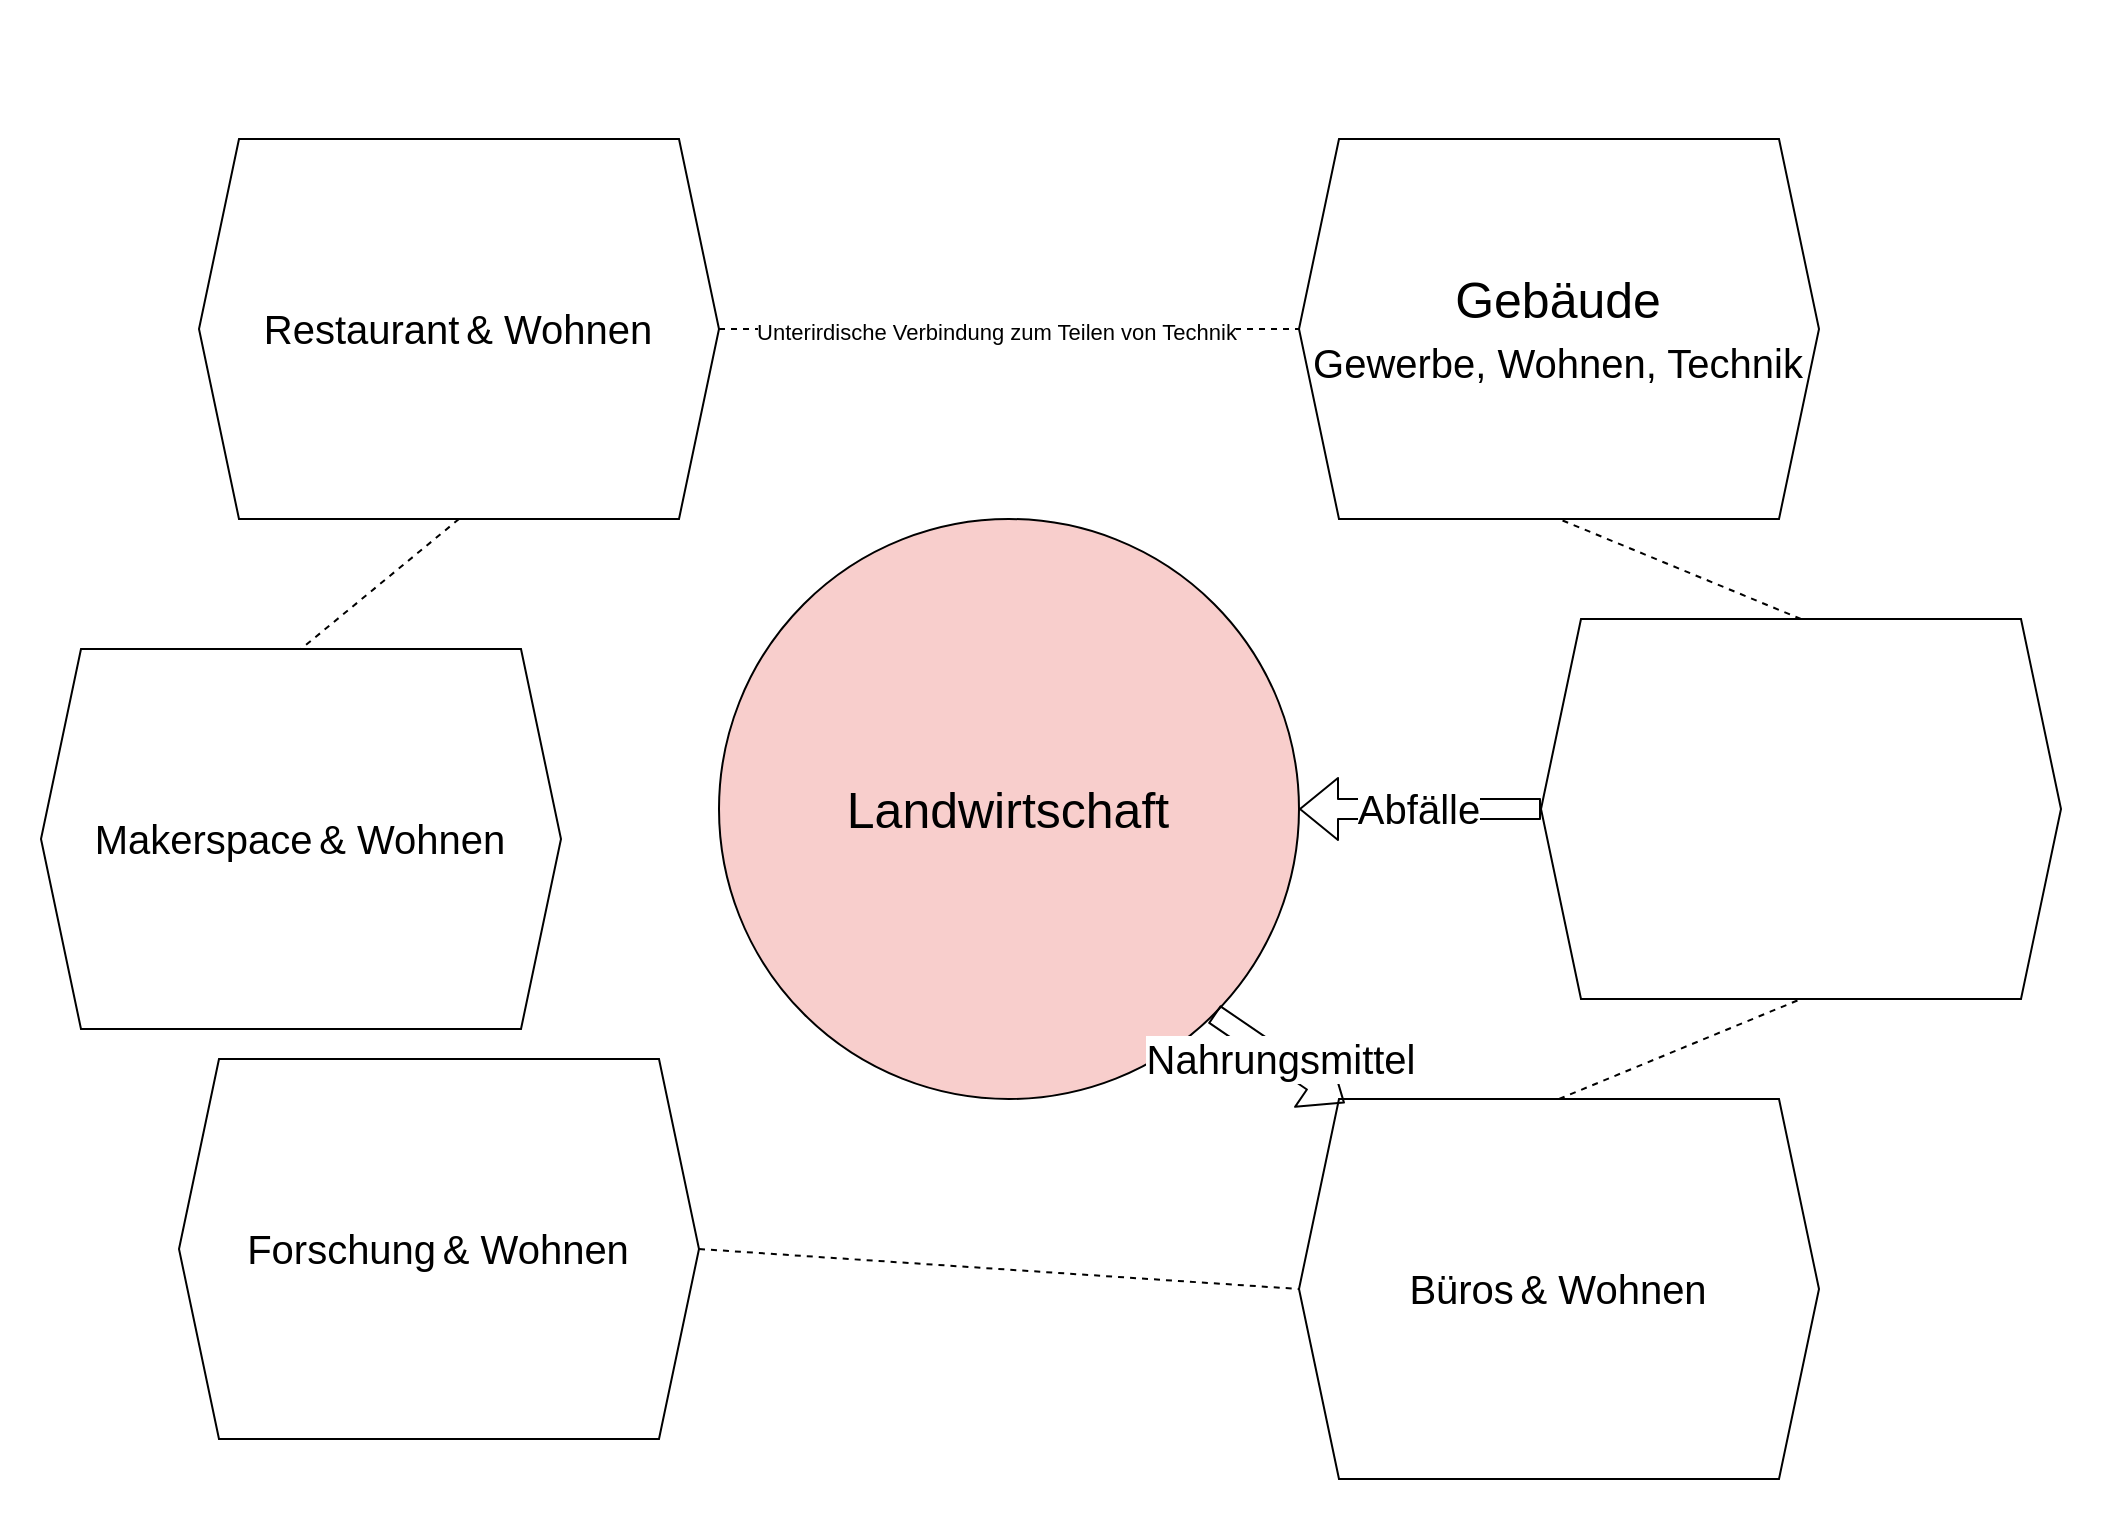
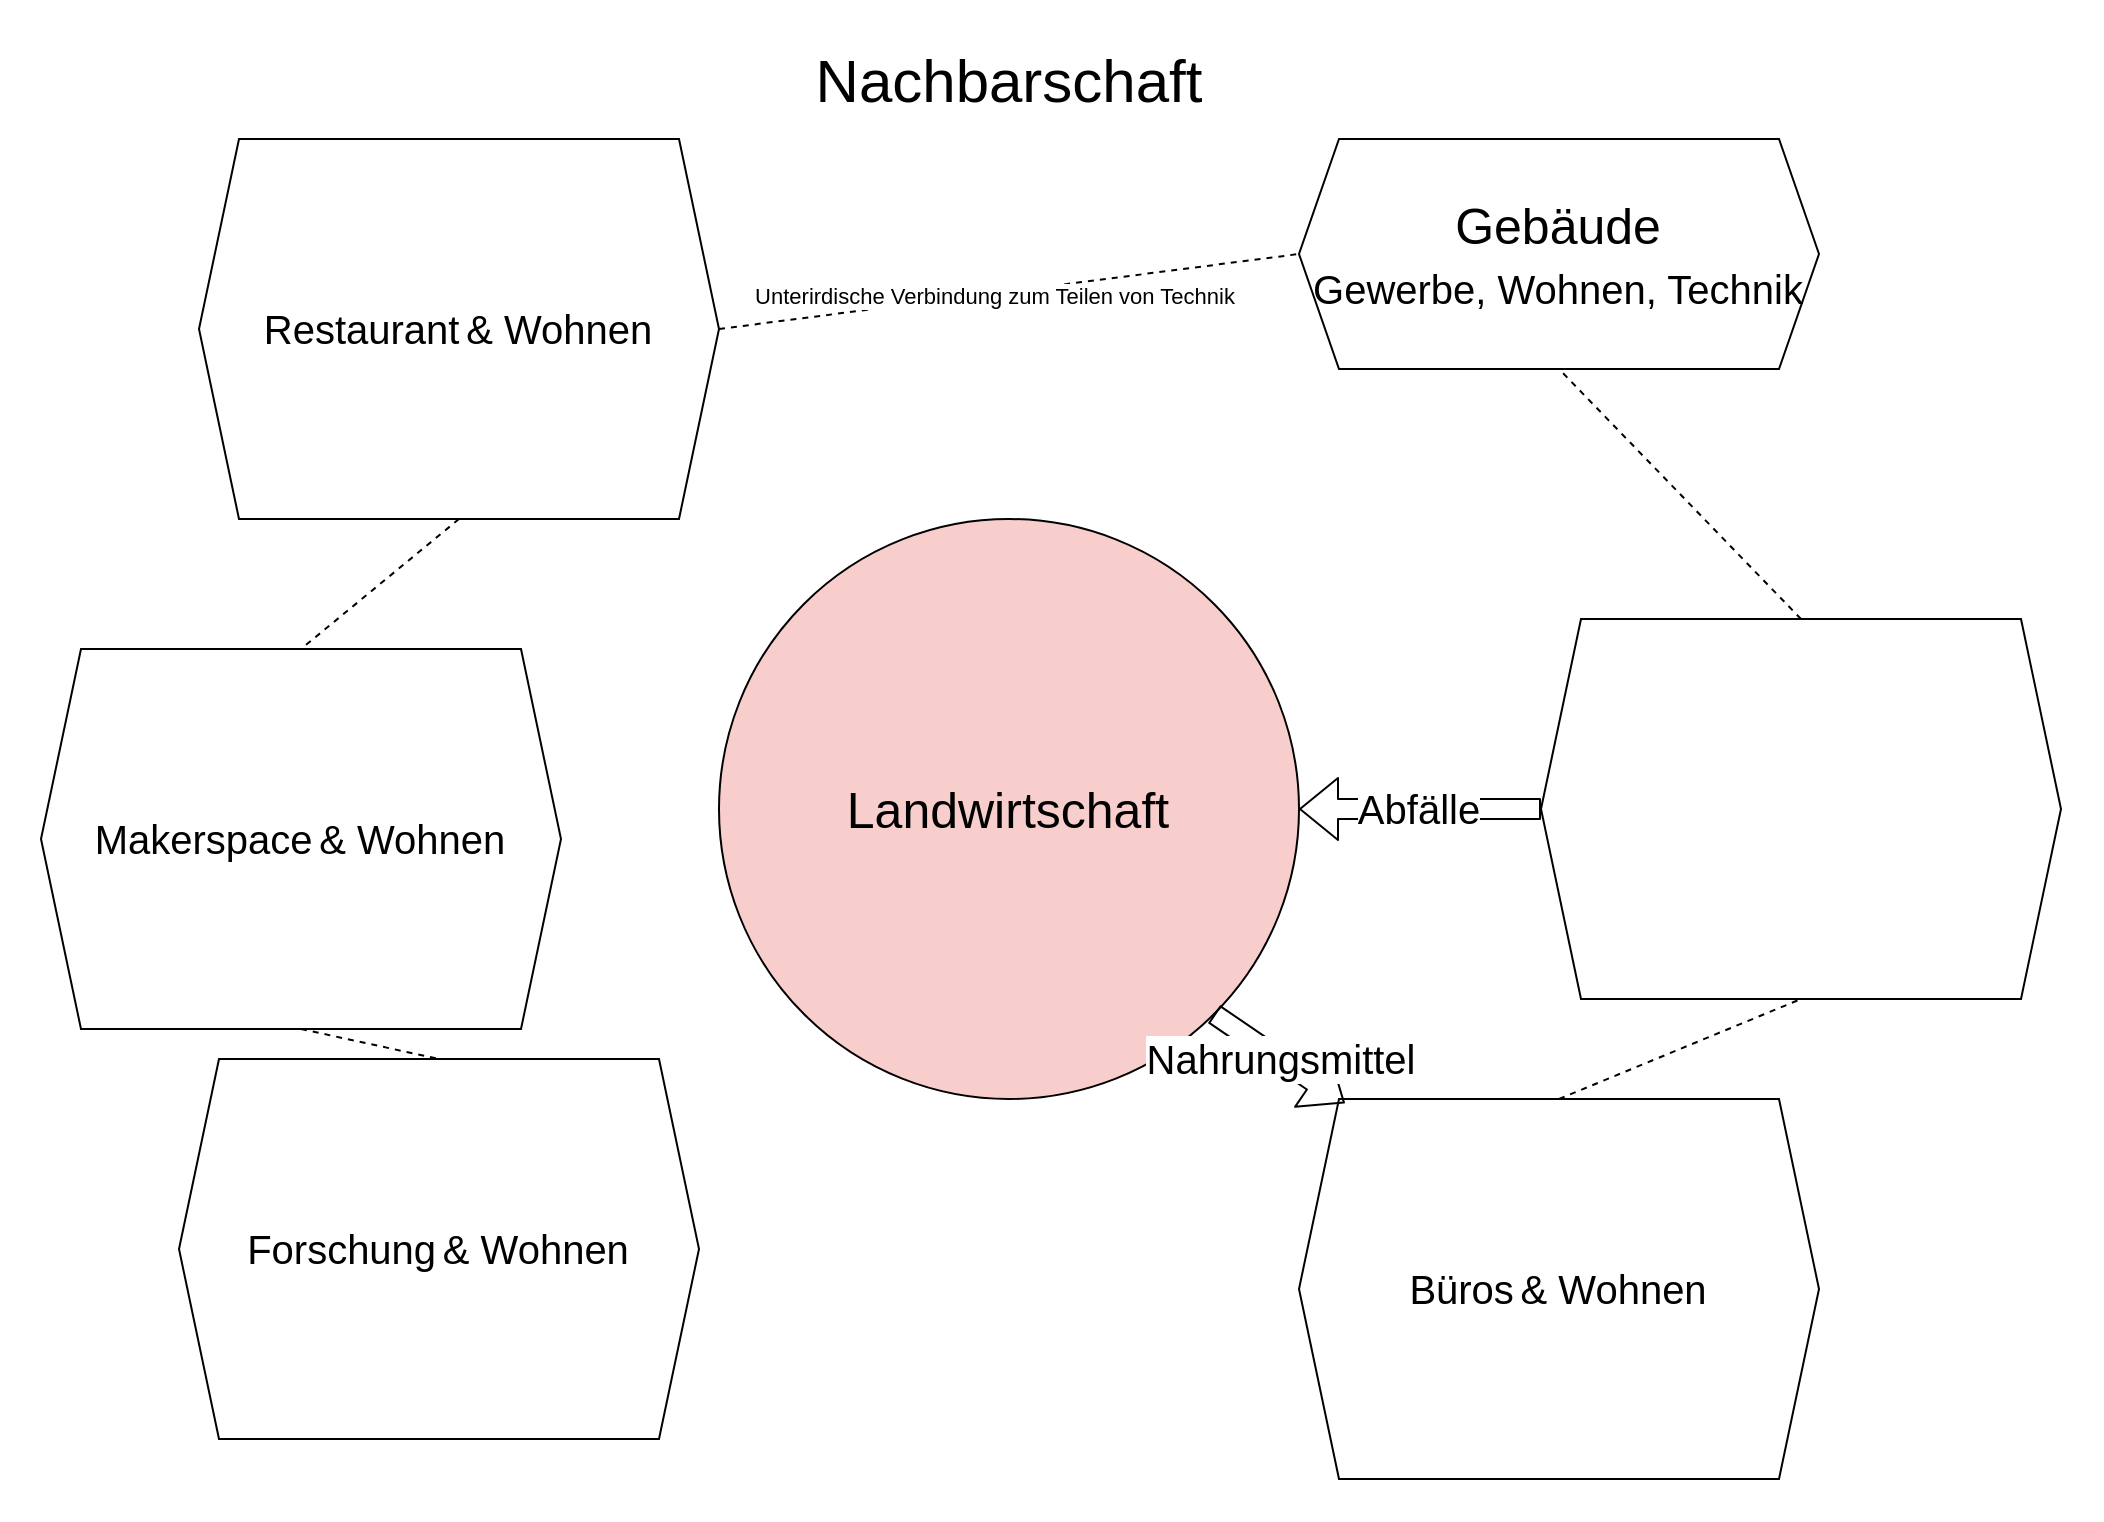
+ <mxCell id="9" value="&lt;font style=&quot;font-size: 30px&quot;&gt;Nachbarschaft&lt;/font&gt;" style="text;html=1;strokeColor=none;fillColor=none;align=center;verticalAlign=middle;whiteSpace=wrap;rounded=0;" vertex="1" parent="1"><mxGeometry x="322" y="20" width="365" height="40" as="geometry" /></mxCell>
- <mxCell id="3" value="&lt;div&gt;&lt;font style=&quot;font-size: 25px&quot;&gt;Gebäude&lt;br&gt;&lt;/font&gt;&lt;/div&gt;&lt;div style=&quot;font-size: 25px&quot;&gt;&lt;font style=&quot;font-size: 20px&quot;&gt;Gewerbe, Wohnen, Technik&lt;/font&gt;&lt;/div&gt;" style="shape=hexagon;perimeter=hexagonPerimeter2;whiteSpace=wrap;html=1;fixedSize=1;" vertex="1" parent="1"><mxGeometry x="649" y="69" width="260" height="190" as="geometry" /></mxCell>
+ <mxCell id="3" value="&lt;div&gt;&lt;font style=&quot;font-size: 25px&quot;&gt;Gebäude&lt;br&gt;&lt;/font&gt;&lt;/div&gt;&lt;div style=&quot;font-size: 25px&quot;&gt;&lt;font style=&quot;font-size: 20px&quot;&gt;Gewerbe, Wohnen, Technik&lt;/font&gt;&lt;/div&gt;" style="shape=hexagon;perimeter=hexagonPerimeter2;whiteSpace=wrap;html=1;fixedSize=1;" vertex="1" parent="1"><mxGeometry x="649" y="69" width="260" height="115" as="geometry" /></mxCell>
+ <mxCell id="13" value="" style="endArrow=none;dashed=1;html=1;entryX=0.5;entryY=0;entryDx=0;entryDy=0;exitX=0.5;exitY=1;exitDx=0;exitDy=0;" edge="1" parent="1" source="7" target="8"><mxGeometry width="50" height="50" relative="1" as="geometry"><mxPoint x="379" y="184" as="sourcePoint" /><mxPoint x="669" y="184" as="targetPoint" /></mxGeometry></mxCell>
- <mxCell id="16" value="" style="endArrow=none;dashed=1;html=1;entryX=0;entryY=0.5;entryDx=0;entryDy=0;exitX=1;exitY=0.5;exitDx=0;exitDy=0;" edge="1" parent="1" source="8" target="5"><mxGeometry width="50" height="50" relative="1" as="geometry"><mxPoint x="409" y="214" as="sourcePoint" /><mxPoint x="699" y="214" as="targetPoint" /></mxGeometry></mxCell>
